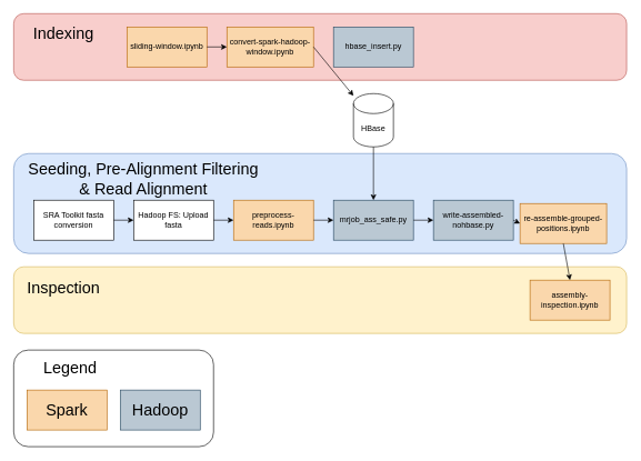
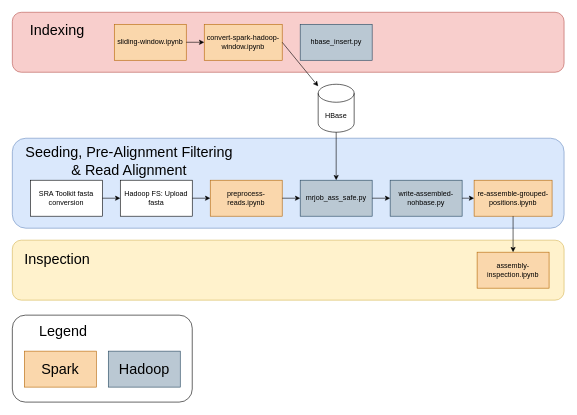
- <mxCell id="13" value="re-assemble-grouped-positions.ipynb" style="rounded=0;whiteSpace=wrap;html=1;fillColor=#fad7ac;strokeColor=#b46504;" vertex="1" parent="1"><mxGeometry x="780" y="305" width="130" height="60" as="geometry" /></mxCell>
+ <mxCell id="13" value="re-assemble-grouped-positions.ipynb" style="rounded=0;whiteSpace=wrap;html=1;fillColor=#fad7ac;strokeColor=#b46504;" vertex="1" parent="1"><mxGeometry x="790" y="300" width="130" height="60" as="geometry" /></mxCell>
